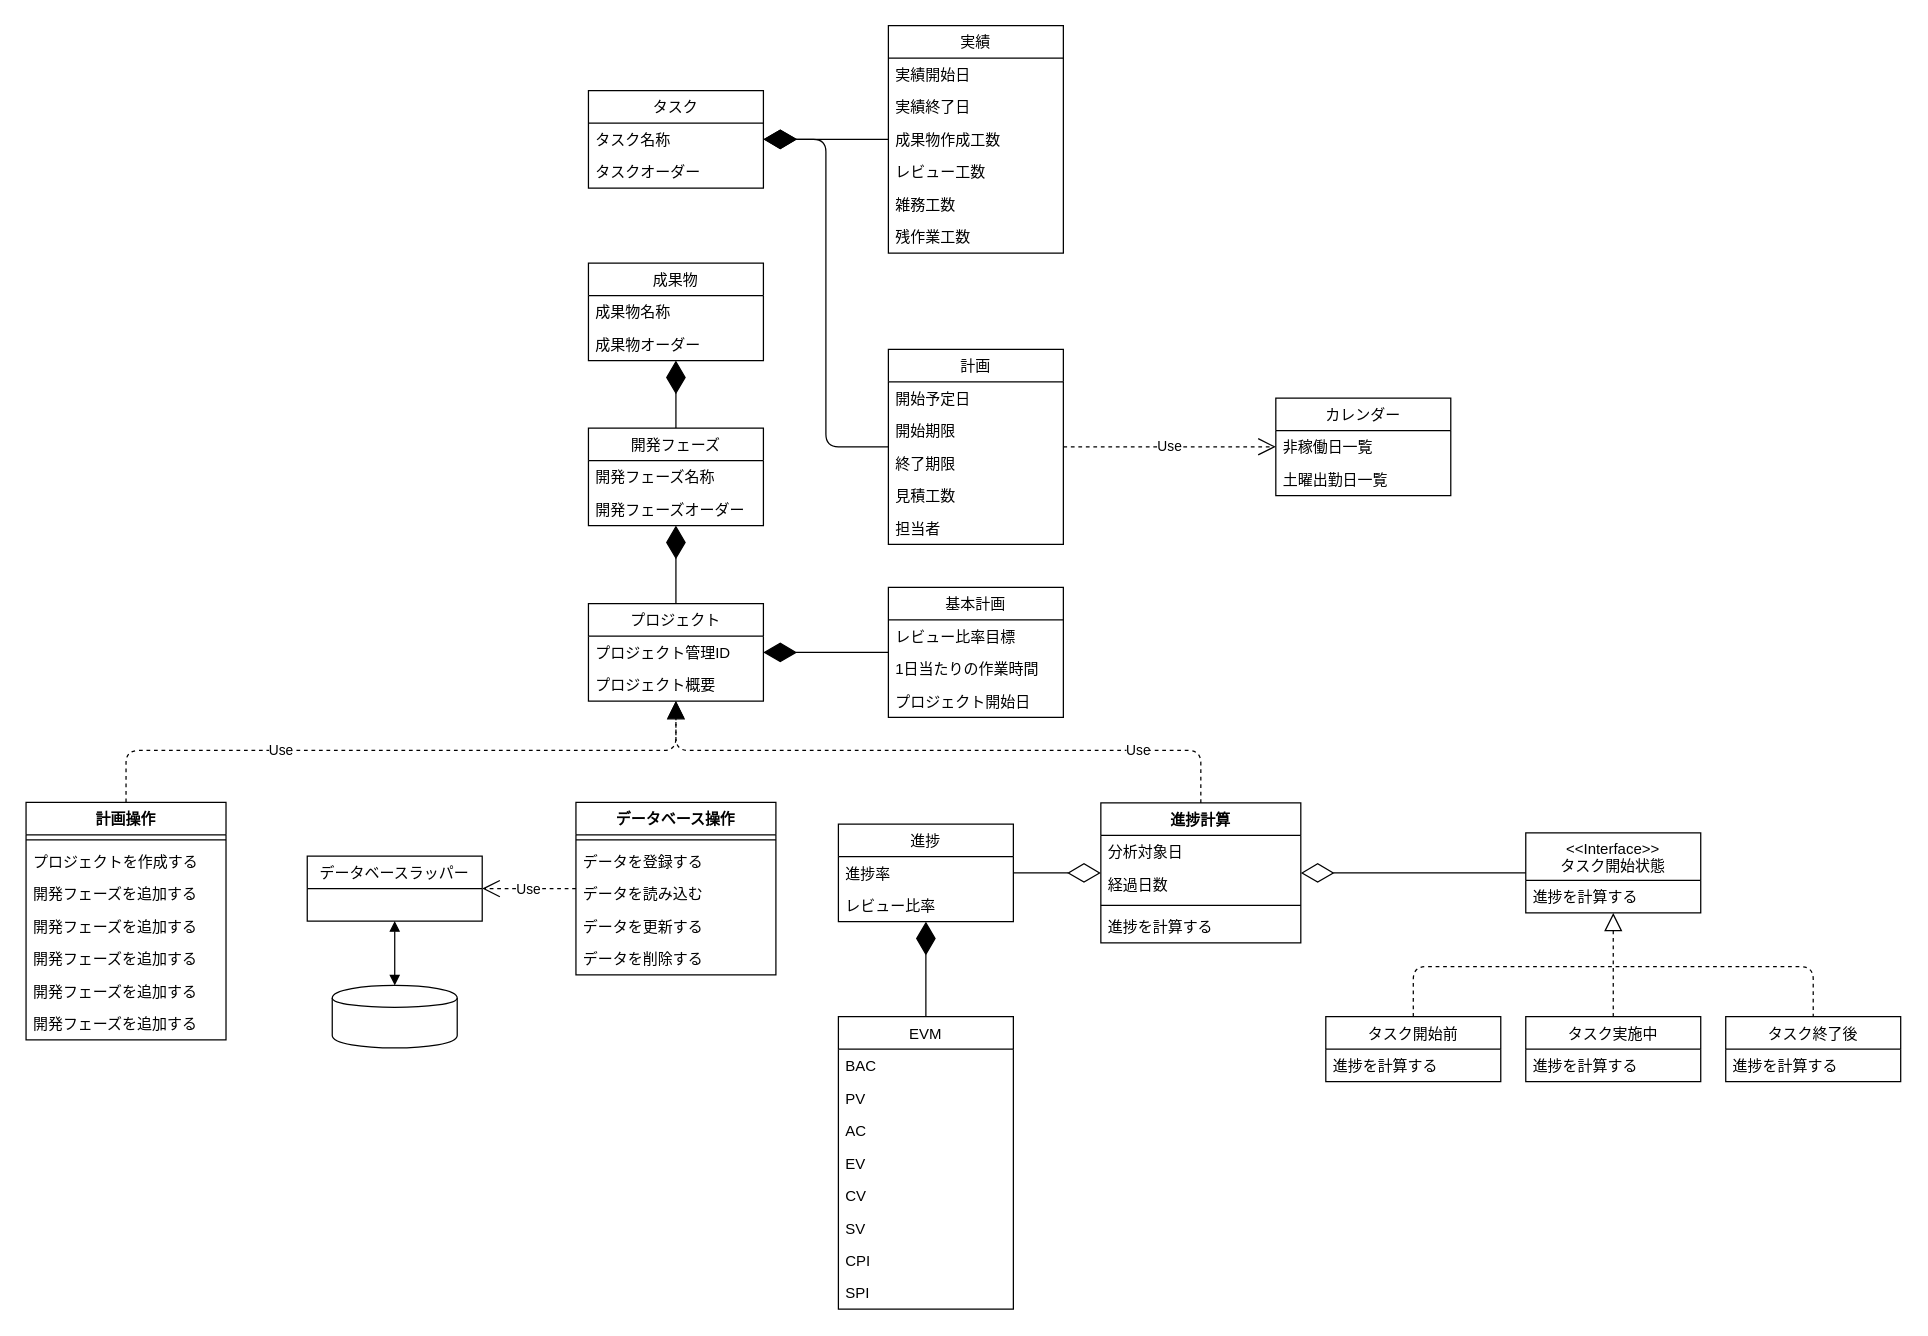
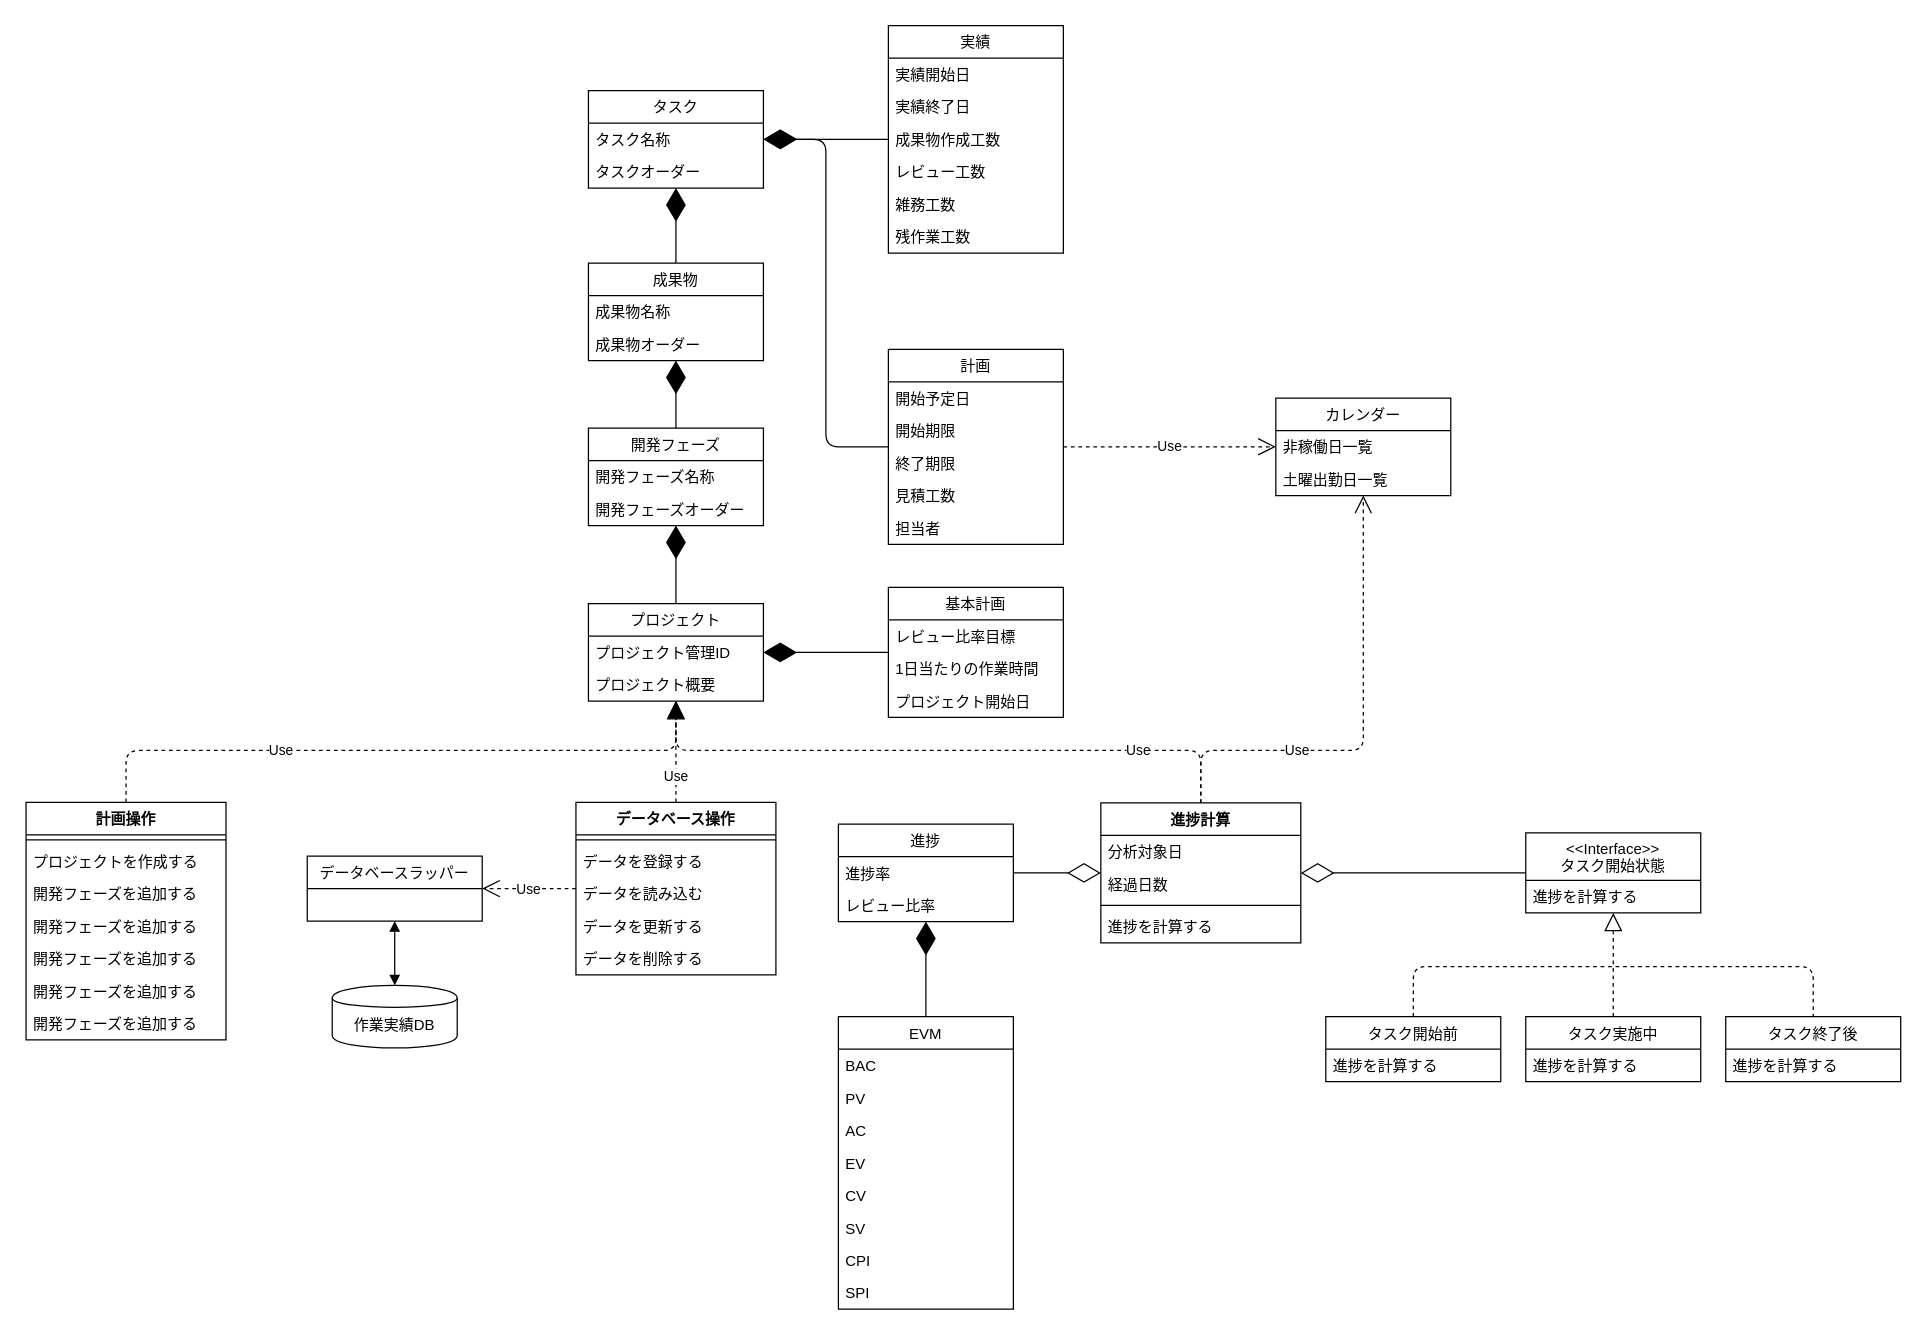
+ <mxCell id="44" value="" style="endArrow=diamondThin;endFill=1;endSize=24;html=1;exitX=0.5;exitY=0;exitDx=0;exitDy=0;entryX=0.5;entryY=1;entryDx=0;entryDy=0;" edge="1" parent="1" source="8" target="11"><mxGeometry width="160" relative="1" as="geometry"><mxPoint x="710" y="843" as="sourcePoint" /><mxPoint x="550" y="520" as="targetPoint" /></mxGeometry></mxCell>
+ <mxCell id="72" value="Use" style="endArrow=open;endSize=12;dashed=1;html=1;exitX=0.5;exitY=0;exitDx=0;exitDy=0;entryX=0.5;entryY=1;entryDx=0;entryDy=0;" edge="1" parent="1" source="55" target="39"><mxGeometry x="-0.367" width="160" relative="1" as="geometry"><mxPoint x="972.5" y="642.5" as="sourcePoint" /><mxPoint x="1088" y="528" as="targetPoint" /><Array as="points"><mxPoint x="960" y="600" /><mxPoint x="1090" y="600" /></Array><mxPoint as="offset" /></mxGeometry></mxCell>
+ <mxCell id="74" value="Use" style="endArrow=open;endSize=12;dashed=1;html=1;entryX=0.5;entryY=1;entryDx=0;entryDy=0;exitX=0.5;exitY=0;exitDx=0;exitDy=0;" edge="1" parent="1" source="81" target="2"><mxGeometry x="-0.469" width="160" relative="1" as="geometry"><mxPoint x="540" y="642" as="sourcePoint" /><mxPoint x="680" y="730" as="targetPoint" /><mxPoint y="1" as="offset" /></mxGeometry></mxCell>
+ <mxCell id="80" value="作業実績DB" style="text;align=center;fontStyle=0;verticalAlign=middle;spacingLeft=3;spacingRight=3;strokeColor=none;rotatable=0;points=[[0,0.5],[1,0.5]];portConstraint=eastwest;" vertex="1" parent="78"><mxGeometry x="10" y="18" width="80" height="26" as="geometry" /></mxCell>
